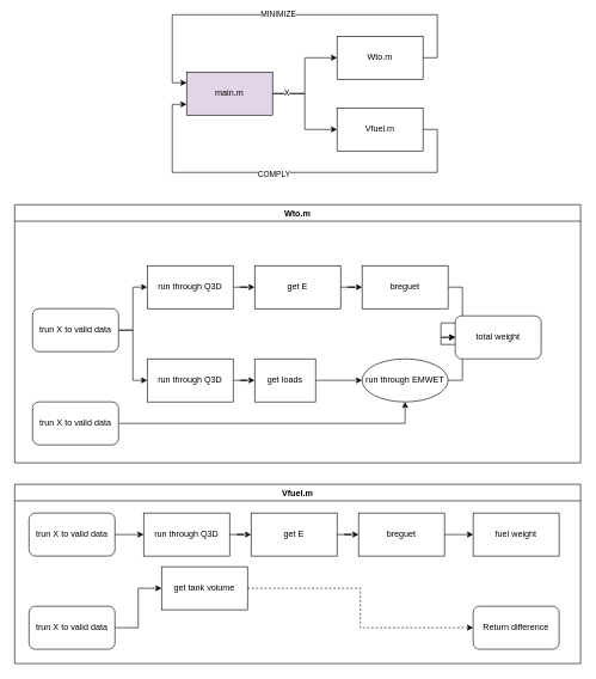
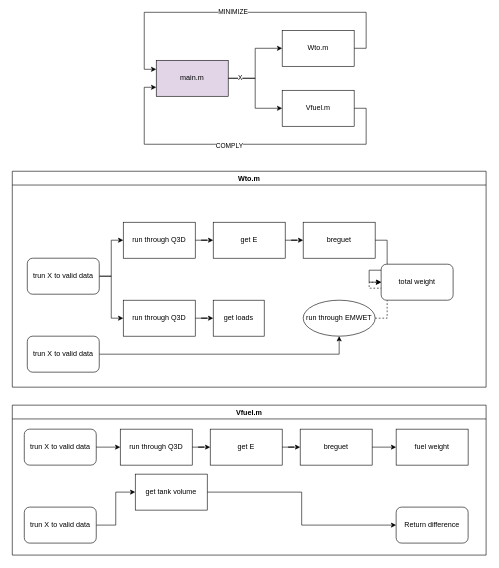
- <mxCell id="23" value="" style="edgeStyle=orthogonalEdgeStyle;rounded=0;orthogonalLoop=1;jettySize=auto;html=1;startArrow=none;startFill=0;endArrow=classic;endFill=1;entryX=0;entryY=0.5;entryDx=0;entryDy=0;" parent="11" source="24" target="27" edge="1"><mxGeometry relative="1" as="geometry" /></mxCell>
+ <mxCell id="23" value="" style="edgeStyle=orthogonalEdgeStyle;rounded=0;orthogonalLoop=1;jettySize=auto;html=1;startArrow=none;startFill=0;endArrow=classic;endFill=1;entryX=0;entryY=0.5;entryDx=0;entryDy=0;dashed=1;" parent="11" source="24" target="27" edge="1"><mxGeometry relative="1" as="geometry" /></mxCell>
- <mxCell id="21" value="" style="edgeStyle=orthogonalEdgeStyle;rounded=0;orthogonalLoop=1;jettySize=auto;html=1;startArrow=none;startFill=0;endArrow=classic;endFill=1;" parent="11" source="22" target="24" edge="1"><mxGeometry relative="1" as="geometry" /></mxCell>
- <mxCell id="34" style="edgeStyle=orthogonalEdgeStyle;rounded=0;orthogonalLoop=1;jettySize=auto;html=1;exitX=1;exitY=0.5;exitDx=0;exitDy=0;entryX=0;entryY=0.5;entryDx=0;entryDy=0;startArrow=none;startFill=0;endArrow=classic;endFill=1;dashed=1;" parent="30" source="35" target="44" edge="1"><mxGeometry relative="1" as="geometry" /></mxCell>
+ <mxCell id="34" style="edgeStyle=orthogonalEdgeStyle;rounded=0;orthogonalLoop=1;jettySize=auto;html=1;exitX=1;exitY=0.5;exitDx=0;exitDy=0;entryX=0;entryY=0.5;entryDx=0;entryDy=0;startArrow=none;startFill=0;endArrow=classic;endFill=1;" parent="30" source="35" target="44" edge="1"><mxGeometry relative="1" as="geometry" /></mxCell>
